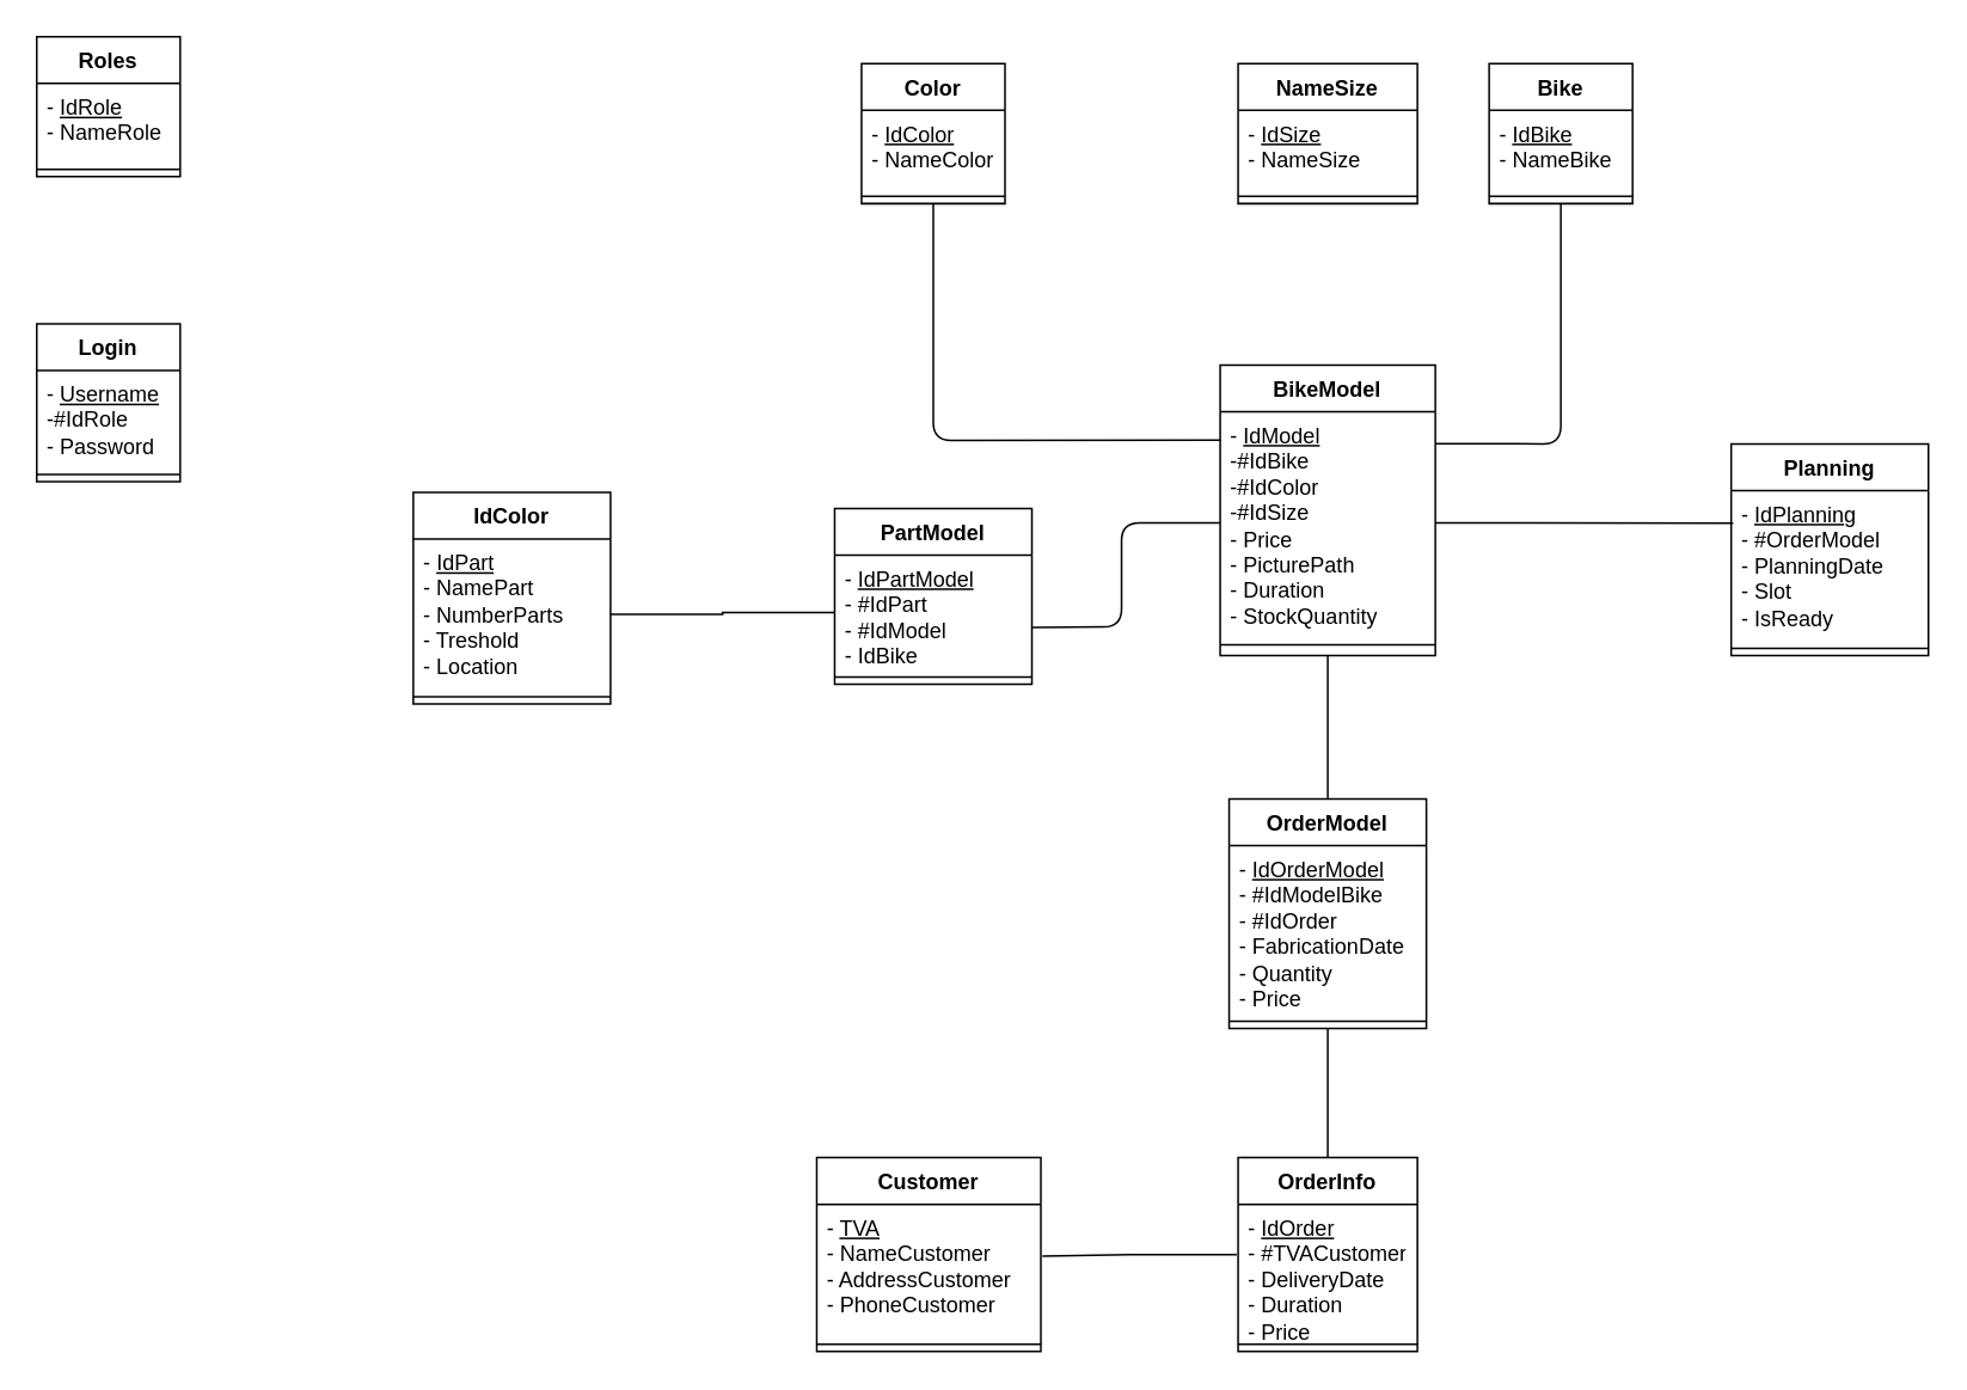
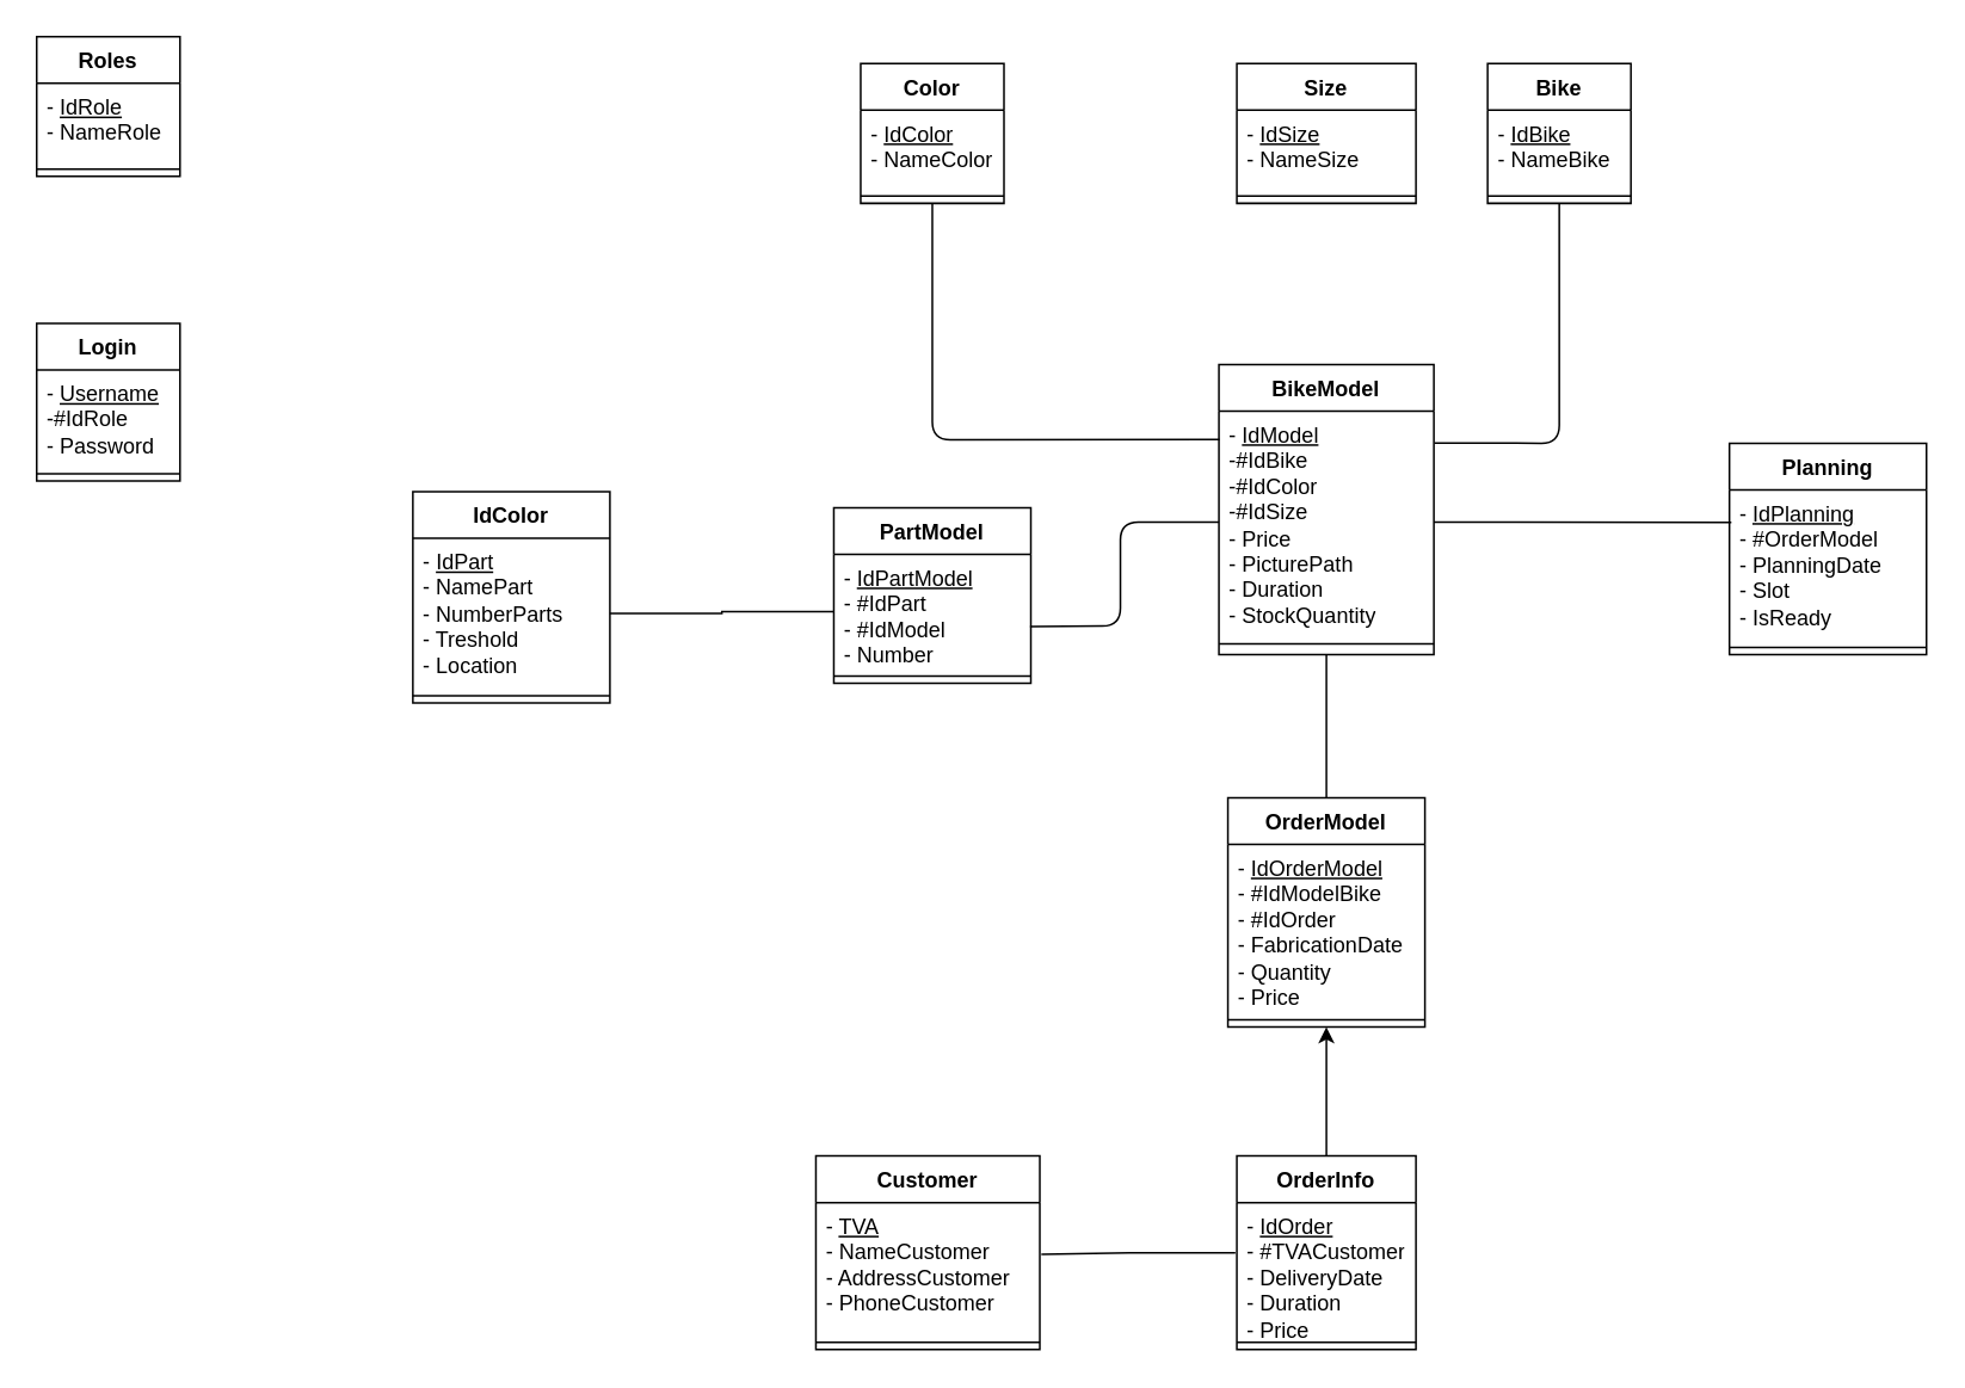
- <mxCell id="30" value="NameSize" style="swimlane;fontStyle=1;align=center;verticalAlign=top;childLayout=stackLayout;horizontal=1;startSize=26;horizontalStack=0;resizeParent=1;resizeParentMax=0;resizeLast=0;collapsible=1;marginBottom=0;" vertex="1" parent="1"><mxGeometry x="690" y="35" width="100" height="78" as="geometry" /></mxCell>
+ <mxCell id="30" value="Size" style="swimlane;fontStyle=1;align=center;verticalAlign=top;childLayout=stackLayout;horizontal=1;startSize=26;horizontalStack=0;resizeParent=1;resizeParentMax=0;resizeLast=0;collapsible=1;marginBottom=0;" vertex="1" parent="1"><mxGeometry x="690" y="35" width="100" height="78" as="geometry" /></mxCell>
- <mxCell id="18" value="- &lt;u&gt;IdPartModel&lt;/u&gt;&lt;br&gt;- #IdPart&lt;br&gt;- #IdModel&lt;br&gt;- IdBike" style="text;strokeColor=none;fillColor=none;align=left;verticalAlign=top;spacingLeft=4;spacingRight=4;overflow=hidden;rotatable=0;points=[[0,0.5],[1,0.5]];portConstraint=eastwest;fontStyle=0;html=1;" vertex="1" parent="17"><mxGeometry y="26" width="110" height="64" as="geometry" /></mxCell>
+ <mxCell id="18" value="- &lt;u&gt;IdPartModel&lt;/u&gt;&lt;br&gt;- #IdPart&lt;br&gt;- #IdModel&lt;br&gt;- Number" style="text;strokeColor=none;fillColor=none;align=left;verticalAlign=top;spacingLeft=4;spacingRight=4;overflow=hidden;rotatable=0;points=[[0,0.5],[1,0.5]];portConstraint=eastwest;fontStyle=0;html=1;" vertex="1" parent="17"><mxGeometry y="26" width="110" height="64" as="geometry" /></mxCell>
- <mxCell id="22" value="" style="endArrow=none;html=1;entryX=0.5;entryY=1;entryDx=0;entryDy=0;exitX=0.5;exitY=0;exitDx=0;exitDy=0;" edge="1" parent="1" source="11" target="8"><mxGeometry width="50" height="50" relative="1" as="geometry"><mxPoint x="615" y="433" as="sourcePoint" /><mxPoint x="665" y="383" as="targetPoint" /></mxGeometry></mxCell>
+ <mxCell id="22" value="" style="endArrow=classic;html=1;entryX=0.5;entryY=1;entryDx=0;entryDy=0;exitX=0.5;exitY=0;exitDx=0;exitDy=0;" edge="1" parent="1" source="11" target="8"><mxGeometry width="50" height="50" relative="1" as="geometry"><mxPoint x="615" y="433" as="sourcePoint" /><mxPoint x="665" y="383" as="targetPoint" /></mxGeometry></mxCell>
